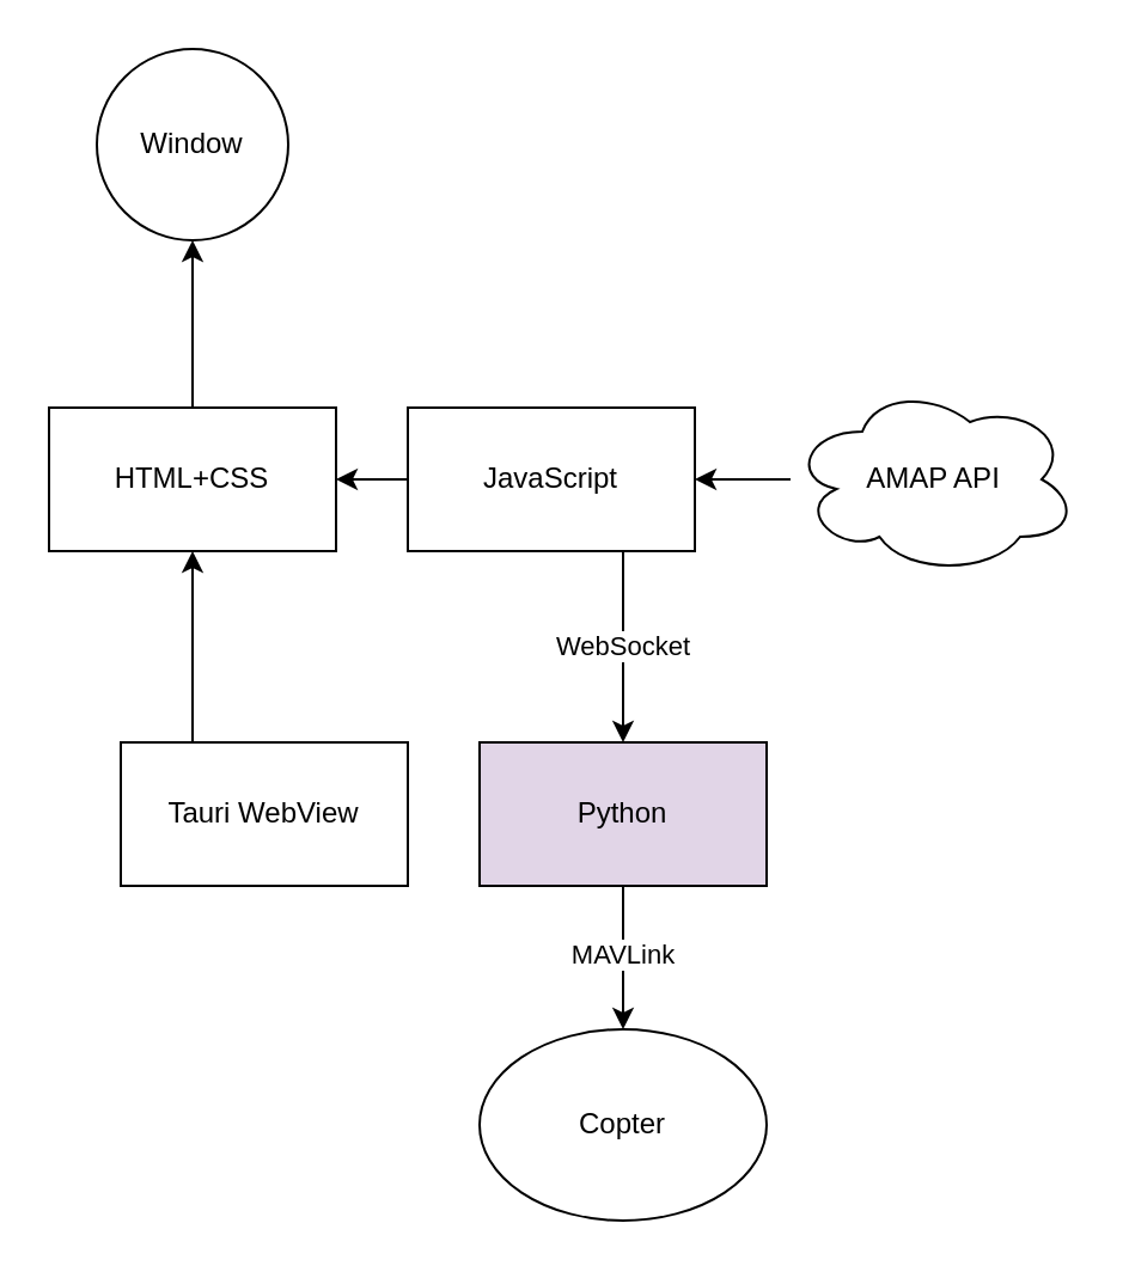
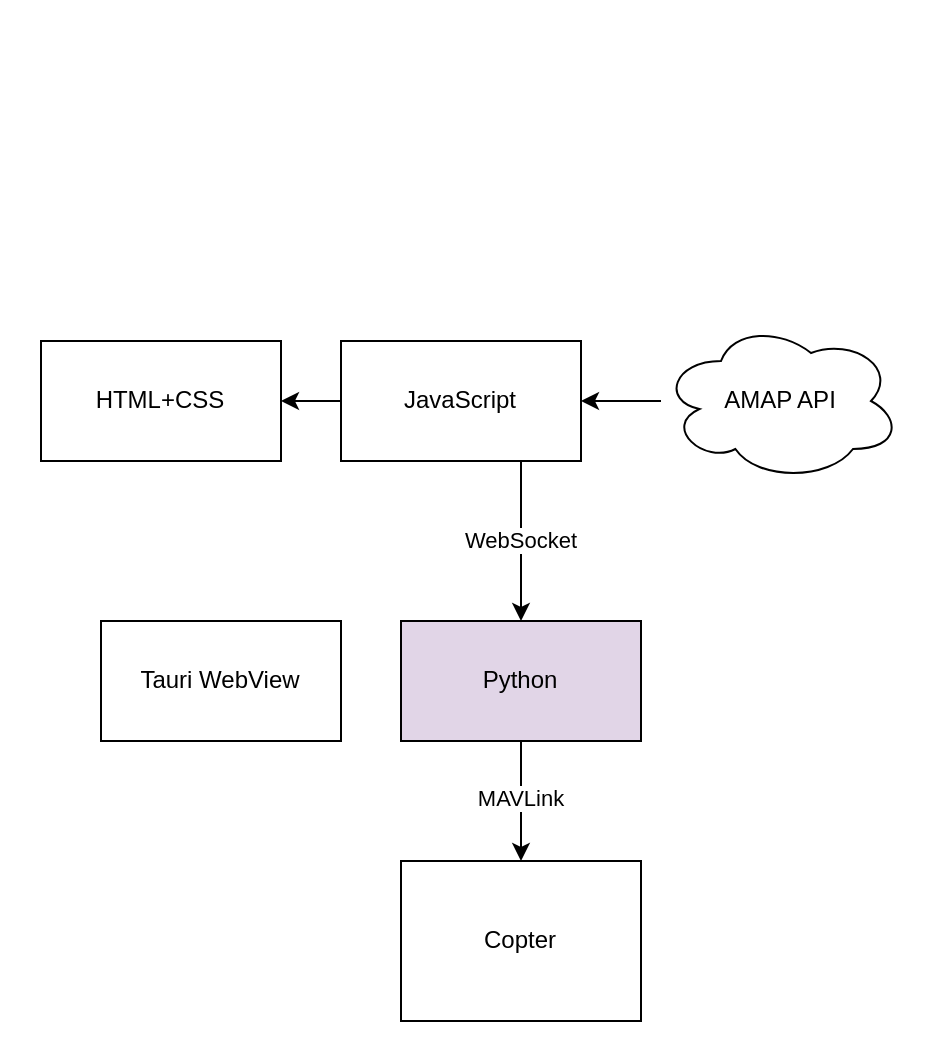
- <mxCell id="11" value="Window" style="ellipse;whiteSpace=wrap;html=1;rounded=0;" vertex="1" parent="1"><mxGeometry x="40" y="20" width="80" height="80" as="geometry" /></mxCell>
- <mxCell id="4" value="" style="edgeStyle=orthogonalEdgeStyle;rounded=0;orthogonalLoop=1;jettySize=auto;html=1;" edge="1" parent="1" source="5" target="11"><mxGeometry relative="1" as="geometry" /></mxCell>
- <mxCell id="2" style="edgeStyle=orthogonalEdgeStyle;rounded=0;orthogonalLoop=1;jettySize=auto;html=1;exitX=0.25;exitY=0;exitDx=0;exitDy=0;entryX=0.5;entryY=1;entryDx=0;entryDy=0;" edge="1" parent="1" source="3" target="5"><mxGeometry relative="1" as="geometry" /></mxCell>
- <mxCell id="15" value="Copter" style="ellipse;whiteSpace=wrap;html=1;" vertex="1" parent="1"><mxGeometry x="200" y="430" width="120" height="80" as="geometry" /></mxCell>
+ <mxCell id="15" value="Copter" style="whiteSpace=wrap;html=1;rounded=0;" vertex="1" parent="1"><mxGeometry x="200" y="430" width="120" height="80" as="geometry" /></mxCell>
